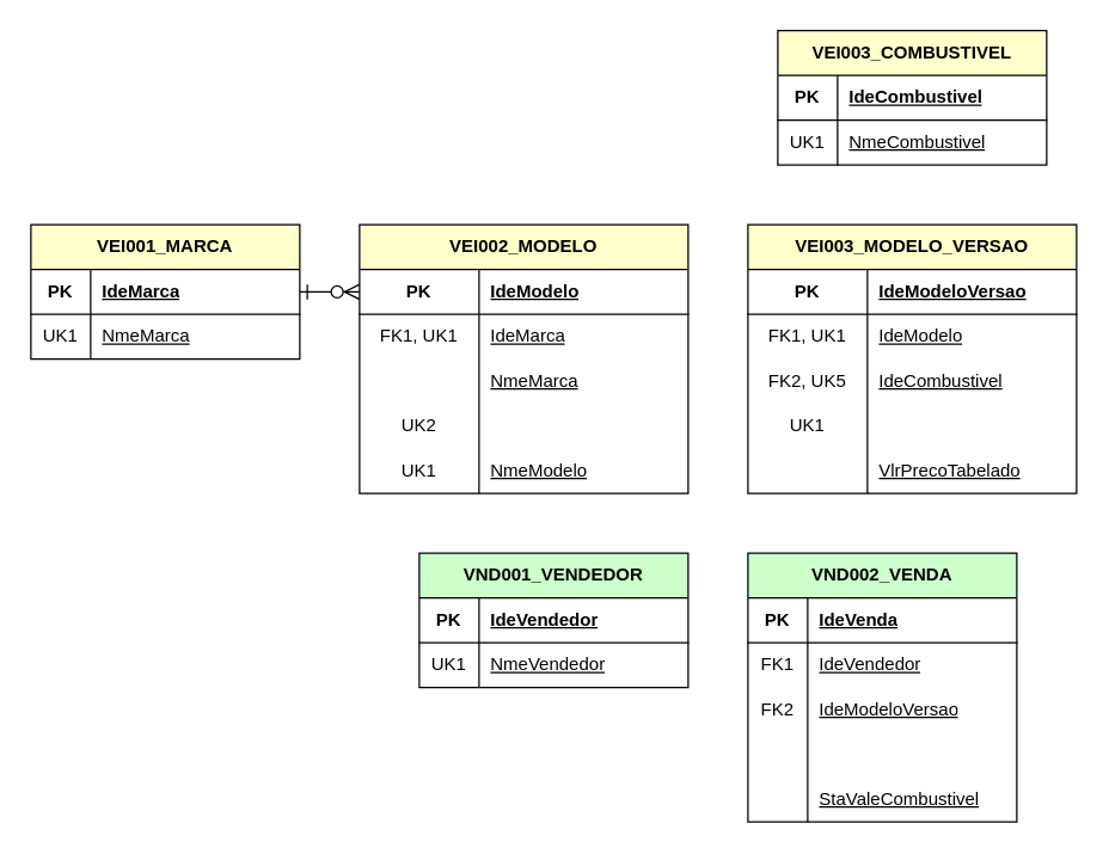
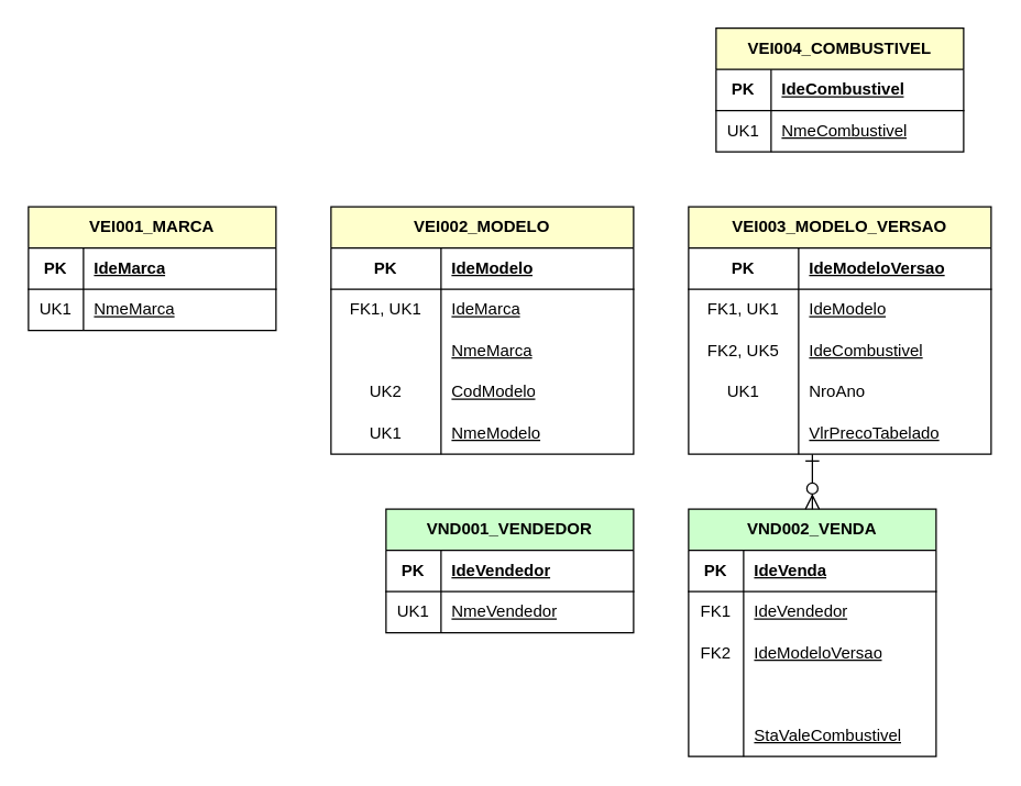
- <mxCell id="42" value="VEI003_COMBUSTIVEL" style="shape=table;html=1;whiteSpace=wrap;startSize=30;container=1;collapsible=0;childLayout=tableLayout;fixedRows=1;rowLines=0;fontStyle=1;align=center;fillColor=#FFFFCC;" vertex="1" parent="1"><mxGeometry x="520" y="20" width="180" height="90" as="geometry" /></mxCell>
+ <mxCell id="42" value="VEI004_COMBUSTIVEL" style="shape=table;html=1;whiteSpace=wrap;startSize=30;container=1;collapsible=0;childLayout=tableLayout;fixedRows=1;rowLines=0;fontStyle=1;align=center;fillColor=#FFFFCC;" vertex="1" parent="1"><mxGeometry x="520" y="20" width="180" height="90" as="geometry" /></mxCell>
- <mxCell id="25" value="" style="endArrow=ERzeroToMany;html=1;edgeStyle=elbowEdgeStyle;elbow=vertical;jumpSize=10;endSize=8;startSize=8;startArrow=ERone;startFill=0;endFill=1;" edge="1" parent="1" source="2" target="9"><mxGeometry width="50" height="50" relative="1" as="geometry"><mxPoint x="390" y="410" as="sourcePoint" /><mxPoint x="440" y="360" as="targetPoint" /></mxGeometry></mxCell>
+ <mxCell id="21" value="CodModelo" style="shape=partialRectangle;html=1;whiteSpace=wrap;connectable=0;fillColor=none;top=0;left=0;bottom=0;right=0;align=left;spacingLeft=6;overflow=hidden;fontStyle=4" vertex="1" parent="19"><mxGeometry x="80" width="140" height="30" as="geometry" /></mxCell>
+ <mxCell id="38" value="NroAno" style="shape=partialRectangle;html=1;whiteSpace=wrap;connectable=0;fillColor=none;top=0;left=0;bottom=0;right=0;align=left;spacingLeft=6;overflow=hidden;fontStyle=0" vertex="1" parent="36"><mxGeometry x="80" width="140" height="30" as="geometry" /></mxCell>
+ <mxCell id="71" value="" style="endArrow=ERzeroToMany;html=1;edgeStyle=elbowEdgeStyle;jumpSize=10;endSize=8;startSize=8;startArrow=ERone;startFill=0;endFill=1;" edge="1" parent="1" source="26" target="56"><mxGeometry width="50" height="50" relative="1" as="geometry"><mxPoint x="430" y="485" as="sourcePoint" /><mxPoint x="490" y="485" as="targetPoint" /></mxGeometry></mxCell>
